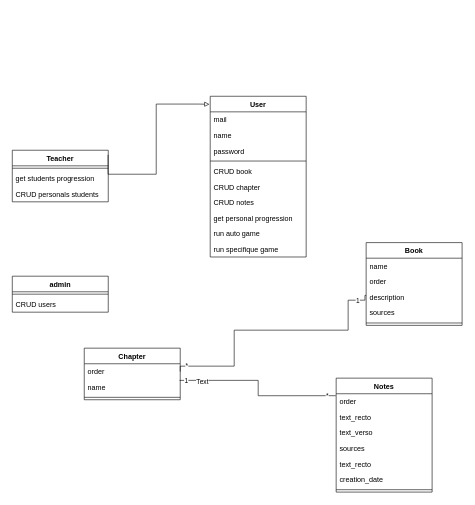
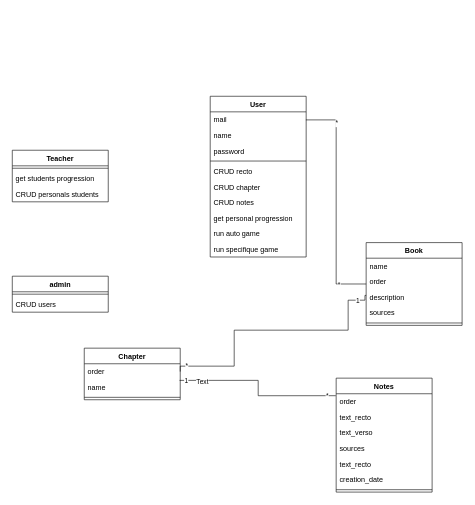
- <mxCell id="23" style="edgeStyle=orthogonalEdgeStyle;rounded=0;orthogonalLoop=1;jettySize=auto;html=1;endArrow=block;endFill=0;exitX=0.998;exitY=0.089;exitDx=0;exitDy=0;exitPerimeter=0;entryX=-0.008;entryY=0.05;entryDx=0;entryDy=0;entryPerimeter=0;" edge="1" parent="1" source="16" target="5"><mxGeometry relative="1" as="geometry"><mxPoint x="190" y="291" as="sourcePoint" /><mxPoint x="350" y="340" as="targetPoint" /><Array as="points"><mxPoint x="180" y="290" /><mxPoint x="260" y="290" /><mxPoint x="260" y="173" /><mxPoint x="330" y="173" /></Array></mxGeometry></mxCell>
- <mxCell id="10" value="CRUD book" style="text;strokeColor=none;fillColor=none;align=left;verticalAlign=top;spacingLeft=4;spacingRight=4;overflow=hidden;rotatable=0;points=[[0,0.5],[1,0.5]];portConstraint=eastwest;" vertex="1" parent="5"><mxGeometry y="112" width="160" height="26" as="geometry" /></mxCell>
+ <mxCell id="10" value="CRUD recto" style="text;strokeColor=none;fillColor=none;align=left;verticalAlign=top;spacingLeft=4;spacingRight=4;overflow=hidden;rotatable=0;points=[[0,0.5],[1,0.5]];portConstraint=eastwest;" vertex="1" parent="5"><mxGeometry y="112" width="160" height="26" as="geometry" /></mxCell>
+ <mxCell id="24" style="edgeStyle=orthogonalEdgeStyle;rounded=0;orthogonalLoop=1;jettySize=auto;html=1;entryX=0.997;entryY=0.147;entryDx=0;entryDy=0;entryPerimeter=0;endArrow=none;endFill=0;" edge="1" parent="1" source="27" target="5"><mxGeometry relative="1" as="geometry" /></mxCell>
+ <mxCell id="25" value="*" style="edgeLabel;html=1;align=center;verticalAlign=middle;resizable=0;points=[];" vertex="1" connectable="0" parent="24"><mxGeometry x="0.707" relative="1" as="geometry"><mxPoint as="offset" /></mxGeometry></mxCell>
+ <mxCell id="26" value="*" style="edgeLabel;html=1;align=center;verticalAlign=middle;resizable=0;points=[];" vertex="1" connectable="0" parent="24"><mxGeometry x="-0.753" y="1" relative="1" as="geometry"><mxPoint as="offset" /></mxGeometry></mxCell>
